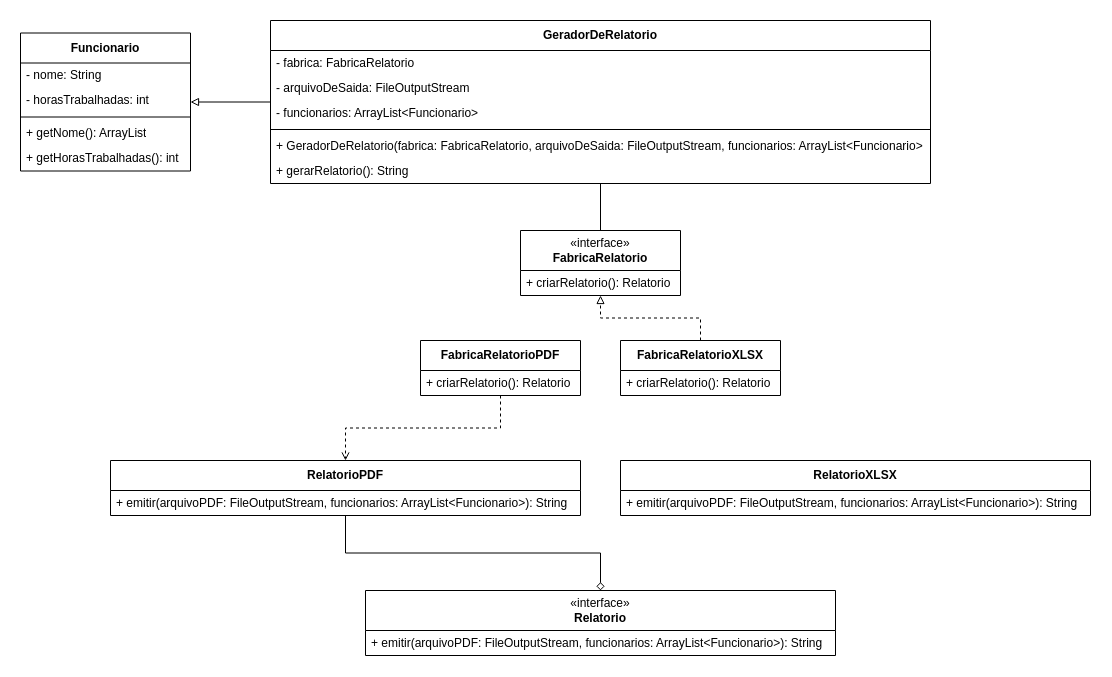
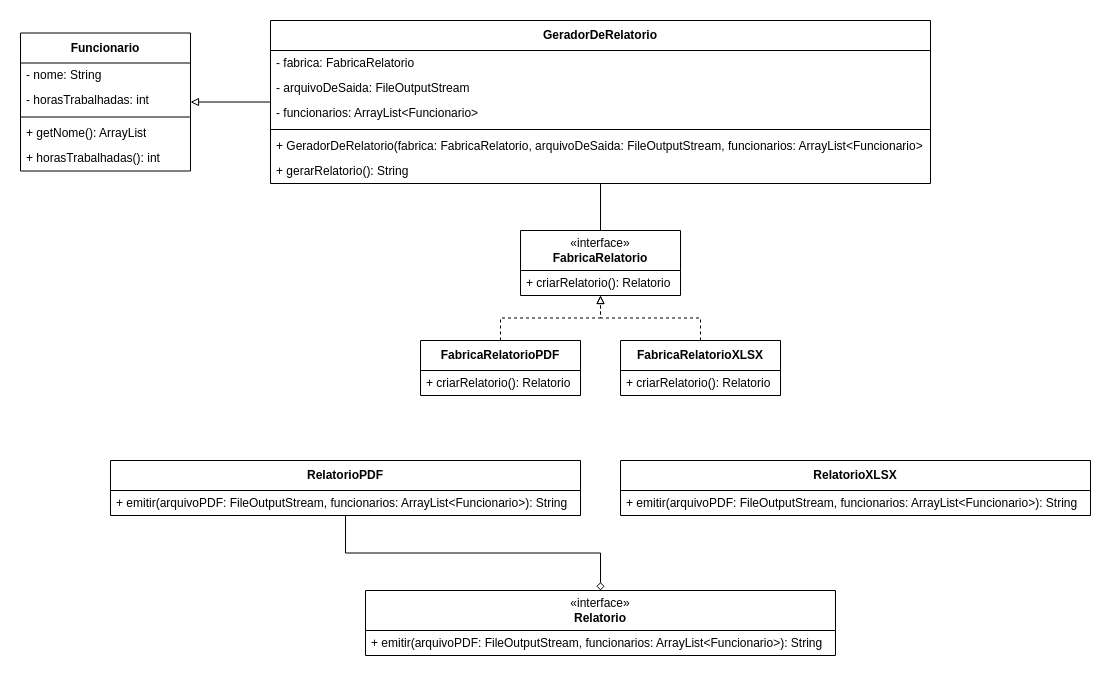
- <mxCell id="7" value="+ getHorasTrabalhadas(): int" style="text;html=1;strokeColor=none;fillColor=none;align=left;verticalAlign=middle;spacingLeft=4;spacingRight=4;overflow=hidden;rotatable=0;points=[[0,0.5],[1,0.5]];portConstraint=eastwest;whiteSpace=wrap;" vertex="1" parent="2"><mxGeometry y="113" width="170" height="25" as="geometry" /></mxCell>
+ <mxCell id="7" value="+ horasTrabalhadas(): int" style="text;html=1;strokeColor=none;fillColor=none;align=left;verticalAlign=middle;spacingLeft=4;spacingRight=4;overflow=hidden;rotatable=0;points=[[0,0.5],[1,0.5]];portConstraint=eastwest;whiteSpace=wrap;" vertex="1" parent="2"><mxGeometry y="113" width="170" height="25" as="geometry" /></mxCell>
+ <mxCell id="17" style="edgeStyle=orthogonalEdgeStyle;rounded=0;orthogonalLoop=1;jettySize=auto;html=1;dashed=1;endArrow=block;endFill=0;" edge="1" parent="1" source="19" target="8"><mxGeometry relative="1" as="geometry" /></mxCell>
- <mxCell id="18" style="edgeStyle=orthogonalEdgeStyle;rounded=0;orthogonalLoop=1;jettySize=auto;html=1;dashed=1;endArrow=open;endFill=0;" edge="1" parent="1" source="19" target="13"><mxGeometry relative="1" as="geometry" /></mxCell>
